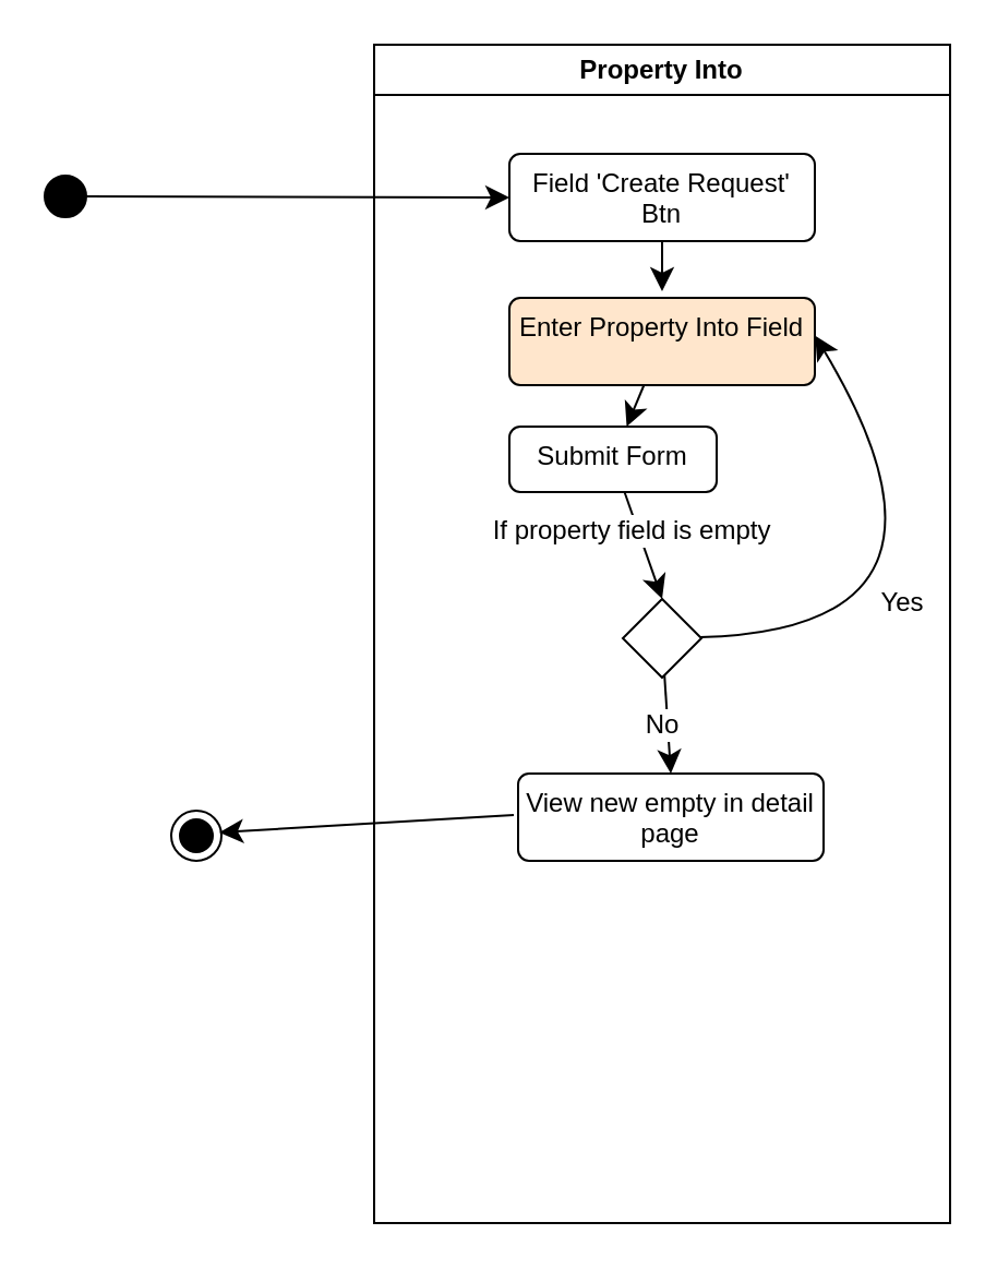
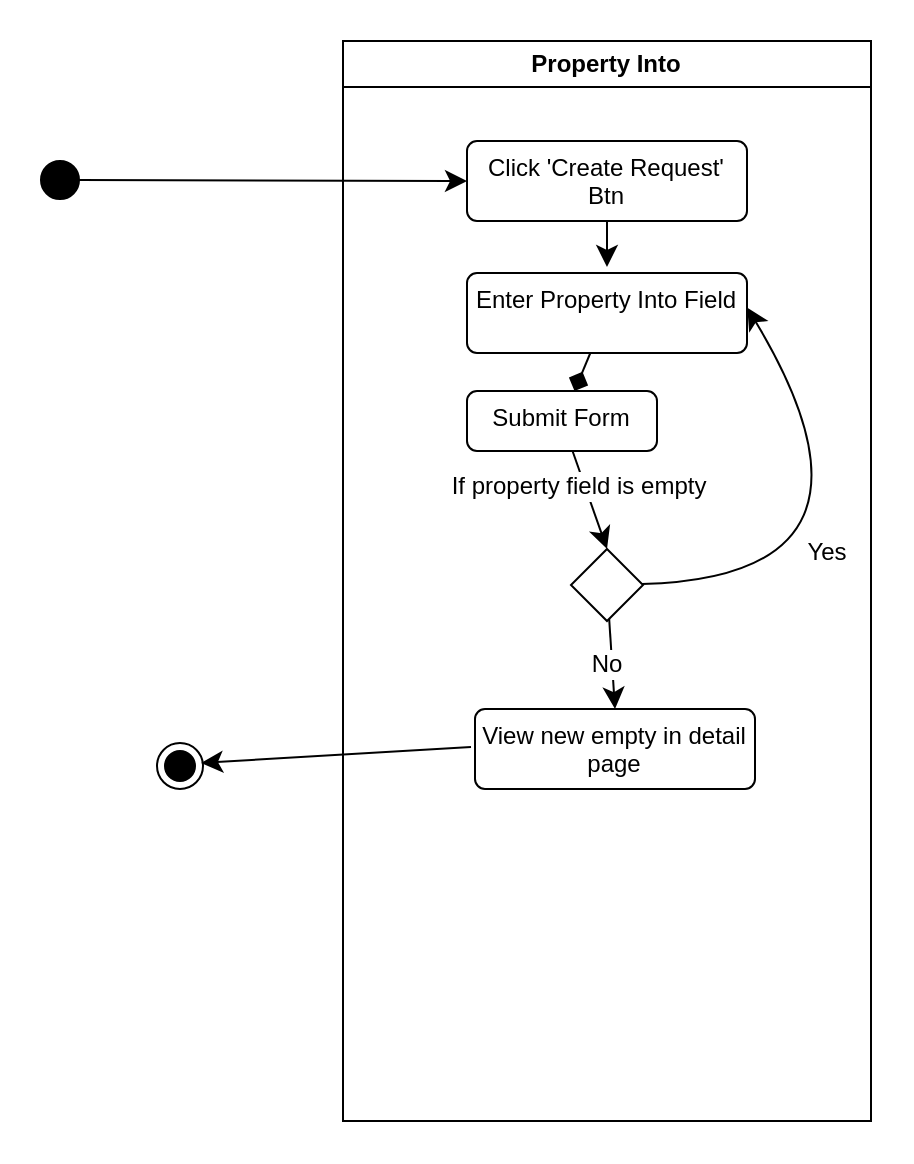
- <mxCell id="4" value="Field 'Create Request' Btn" style="html=1;align=center;verticalAlign=top;rounded=1;absoluteArcSize=1;arcSize=10;dashed=0;whiteSpace=wrap;" parent="2" vertex="1"><mxGeometry x="62" y="50" width="140" height="40" as="geometry" /></mxCell>
+ <mxCell id="4" value="Click 'Create Request' Btn" style="html=1;align=center;verticalAlign=top;rounded=1;absoluteArcSize=1;arcSize=10;dashed=0;whiteSpace=wrap;" parent="2" vertex="1"><mxGeometry x="62" y="50" width="140" height="40" as="geometry" /></mxCell>
- <mxCell id="10" value="Enter Property Into Field" style="html=1;align=center;verticalAlign=top;rounded=1;absoluteArcSize=1;arcSize=10;dashed=0;whiteSpace=wrap;fillColor=#ffe6cc;" parent="2" vertex="1"><mxGeometry x="62" y="116" width="140" height="40" as="geometry" /></mxCell>
+ <mxCell id="10" value="Enter Property Into Field" style="html=1;align=center;verticalAlign=top;rounded=1;absoluteArcSize=1;arcSize=10;dashed=0;whiteSpace=wrap;" parent="2" vertex="1"><mxGeometry x="62" y="116" width="140" height="40" as="geometry" /></mxCell>
- <mxCell id="9" style="edgeStyle=none;curved=1;rounded=0;orthogonalLoop=1;jettySize=auto;html=1;fontSize=12;startSize=8;endSize=8;" parent="2" source="10" target="18" edge="1"><mxGeometry relative="1" as="geometry" /></mxCell>
+ <mxCell id="9" style="edgeStyle=none;curved=1;rounded=0;orthogonalLoop=1;jettySize=auto;html=1;fontSize=12;startSize=8;endSize=8;endArrow=diamond;" parent="2" source="10" target="18" edge="1"><mxGeometry relative="1" as="geometry" /></mxCell>
